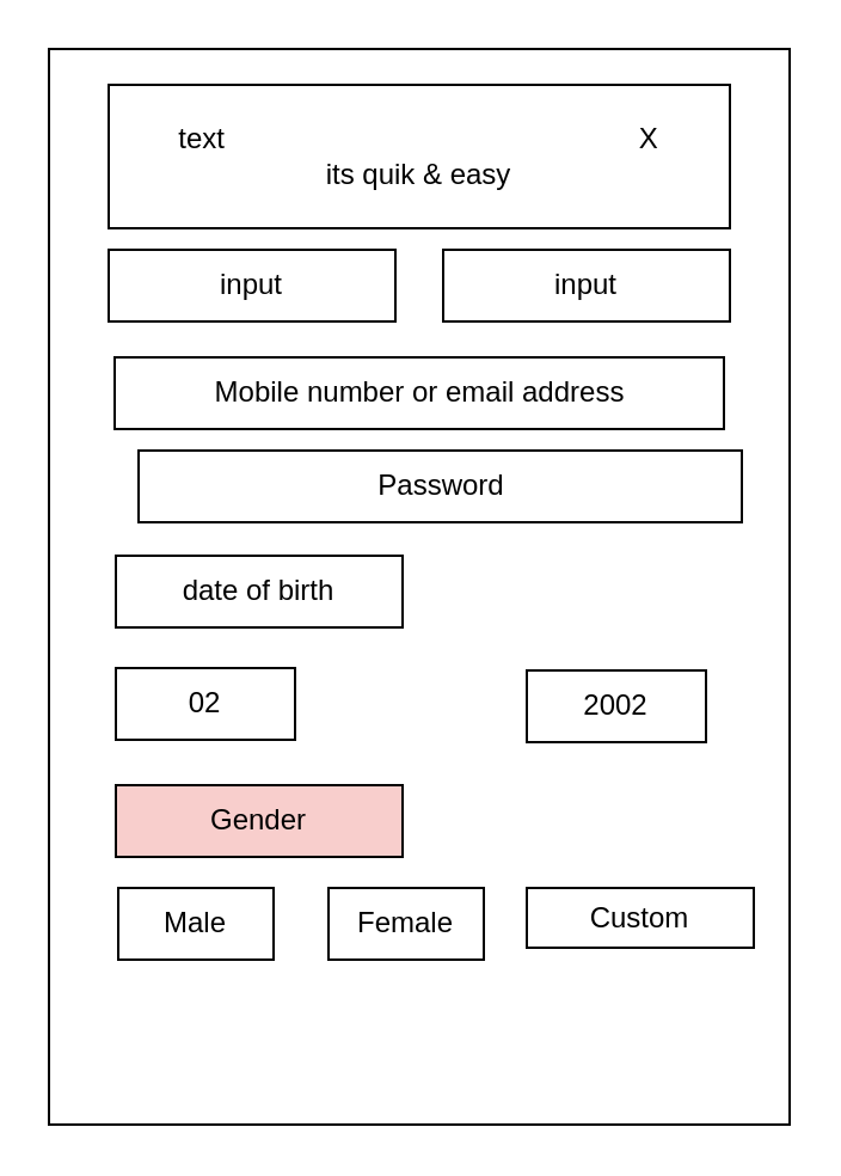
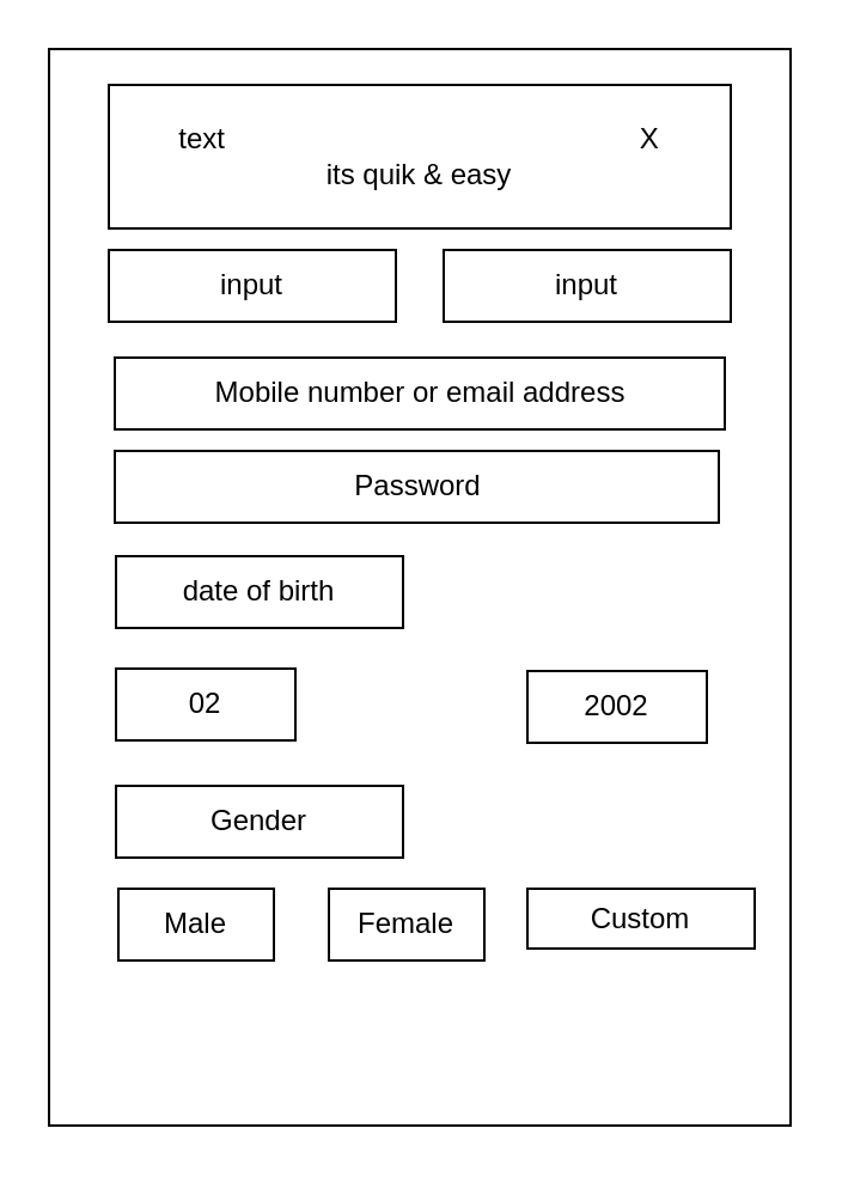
- <mxCell id="7" value="Password" style="rounded=0;whiteSpace=wrap;html=1;" vertex="1" parent="1"><mxGeometry x="57.5" y="188" width="252.5" height="30" as="geometry" /></mxCell>
+ <mxCell id="7" value="Password" style="rounded=0;whiteSpace=wrap;html=1;" vertex="1" parent="1"><mxGeometry x="47.5" y="188" width="252.5" height="30" as="geometry" /></mxCell>
- <mxCell id="11" value="Gender" style="rounded=0;whiteSpace=wrap;html=1;fillColor=#f8cecc;" vertex="1" parent="1"><mxGeometry x="48" y="328" width="120" height="30" as="geometry" /></mxCell>
+ <mxCell id="11" value="Gender" style="rounded=0;whiteSpace=wrap;html=1;" vertex="1" parent="1"><mxGeometry x="48" y="328" width="120" height="30" as="geometry" /></mxCell>
